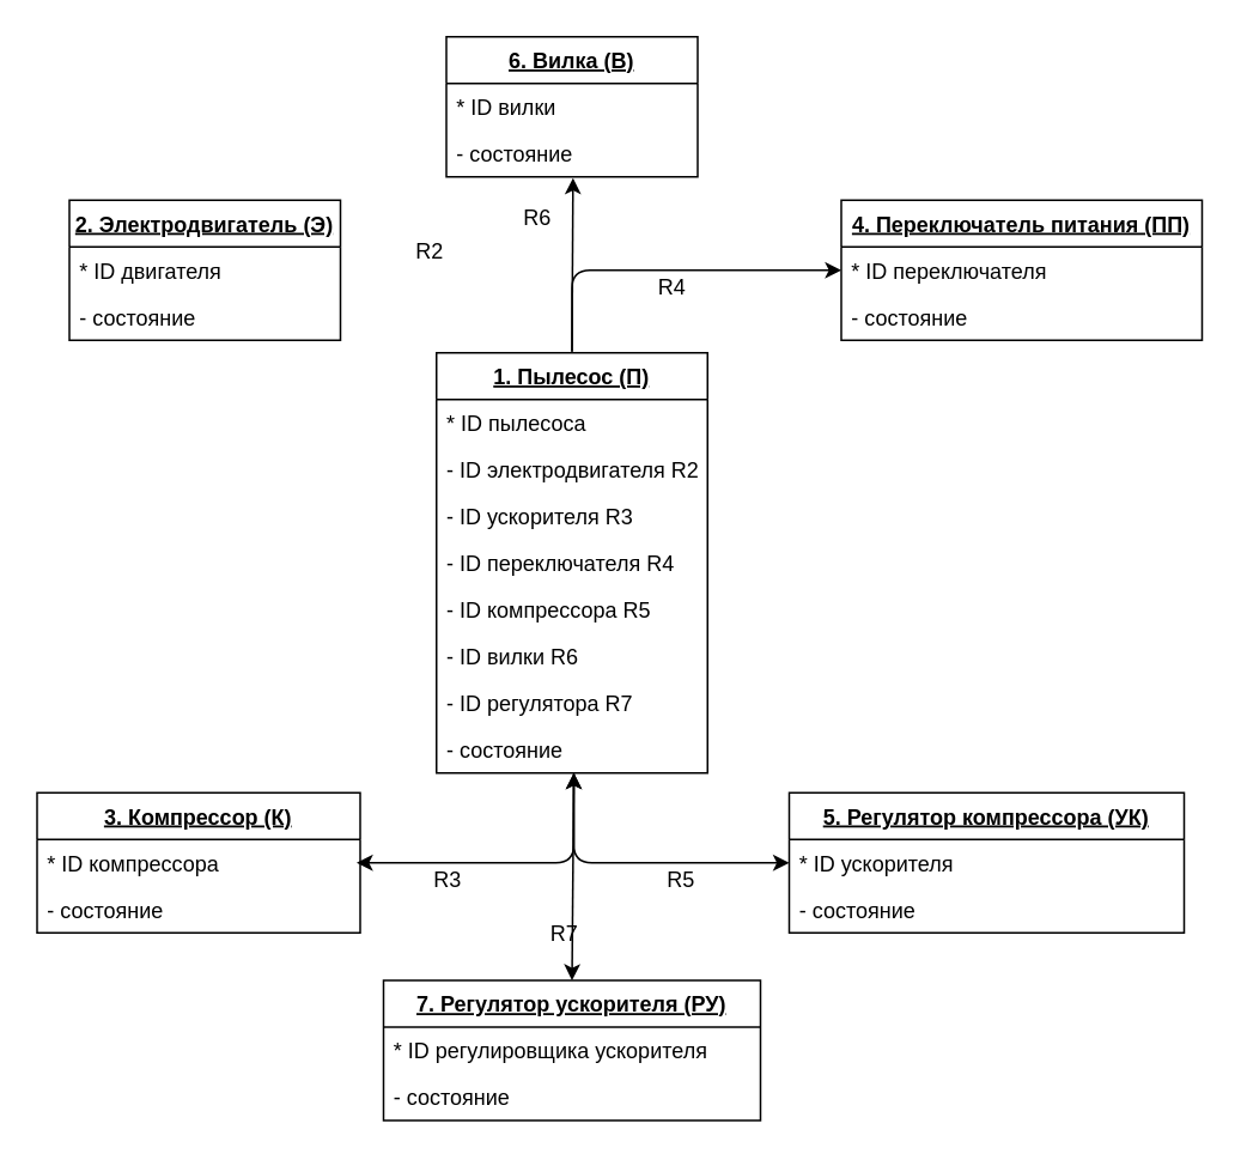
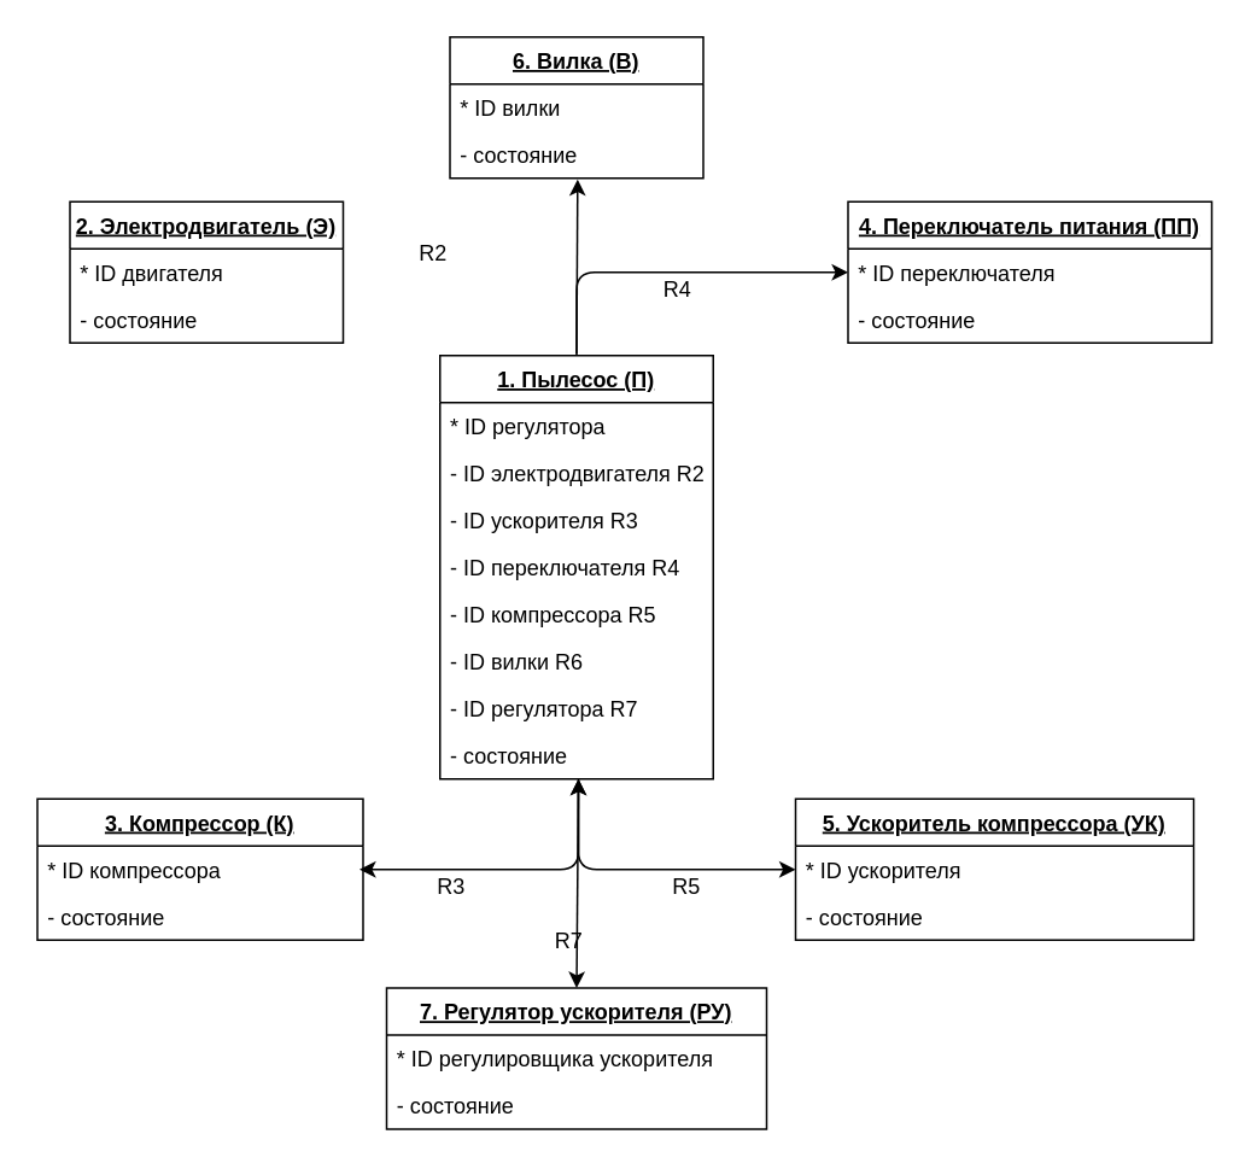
- <mxCell id="26" value="R6" style="text;html=1;strokeColor=none;fillColor=none;align=center;verticalAlign=middle;whiteSpace=wrap;rounded=0;" parent="1" vertex="1"><mxGeometry x="279" y="111" width="40" height="20" as="geometry" /></mxCell>
- <mxCell id="3" value="* ID пылесоса" style="text;strokeColor=none;fillColor=none;align=left;verticalAlign=top;spacingLeft=4;spacingRight=4;overflow=hidden;rotatable=0;points=[[0,0.5],[1,0.5]];portConstraint=eastwest;" parent="2" vertex="1"><mxGeometry y="26" width="151" height="26" as="geometry" /></mxCell>
+ <mxCell id="3" value="* ID регулятора" style="text;strokeColor=none;fillColor=none;align=left;verticalAlign=top;spacingLeft=4;spacingRight=4;overflow=hidden;rotatable=0;points=[[0,0.5],[1,0.5]];portConstraint=eastwest;" parent="2" vertex="1"><mxGeometry y="26" width="151" height="26" as="geometry" /></mxCell>
- <mxCell id="20" value="5. Регулятор компрессора (УК)" style="swimlane;fontStyle=5;childLayout=stackLayout;horizontal=1;startSize=26;horizontalStack=0;resizeParent=1;resizeParentMax=0;resizeLast=0;collapsible=1;marginBottom=0;" parent="1" vertex="1"><mxGeometry x="439" y="441" width="220" height="78" as="geometry" /></mxCell>
+ <mxCell id="20" value="5. Ускоритель компрессора (УК)" style="swimlane;fontStyle=5;childLayout=stackLayout;horizontal=1;startSize=26;horizontalStack=0;resizeParent=1;resizeParentMax=0;resizeLast=0;collapsible=1;marginBottom=0;" parent="1" vertex="1"><mxGeometry x="439" y="441" width="220" height="78" as="geometry" /></mxCell>
